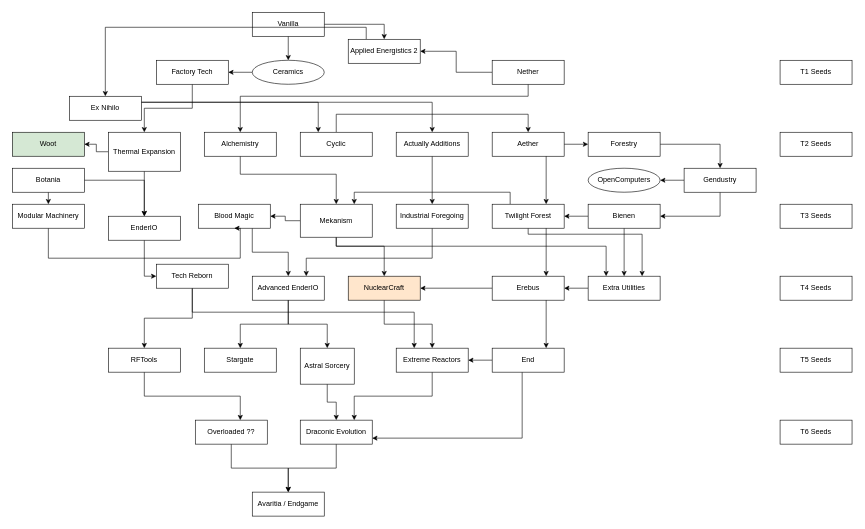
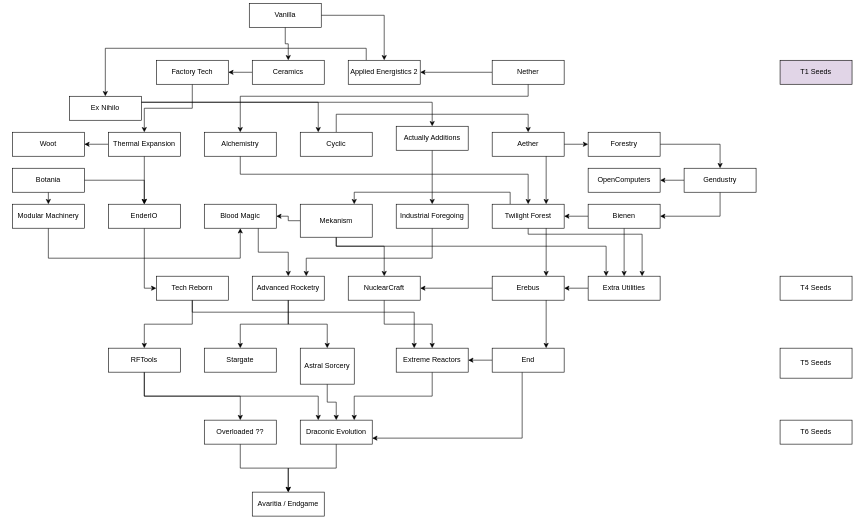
- <mxCell id="4" value="Vanilla" style="rounded=0;whiteSpace=wrap;html=1;" parent="1" vertex="1"><mxGeometry x="420" y="20" width="120" height="40" as="geometry" /></mxCell>
+ <mxCell id="4" value="Vanilla" style="rounded=0;whiteSpace=wrap;html=1;" parent="1" vertex="1"><mxGeometry x="415" y="5" width="120" height="40" as="geometry" /></mxCell>
- <mxCell id="32" value="Applied Energistics 2" style="rounded=0;whiteSpace=wrap;html=1;" parent="1" vertex="1"><mxGeometry x="580" y="65" width="120" height="40" as="geometry" /></mxCell>
+ <mxCell id="32" value="Applied Energistics 2" style="rounded=0;whiteSpace=wrap;html=1;" parent="1" vertex="1"><mxGeometry x="580" y="100" width="120" height="40" as="geometry" /></mxCell>
- <mxCell id="56" value="Ceramics" style="ellipse;whiteSpace=wrap;html=1;" parent="1" vertex="1"><mxGeometry x="420" y="100" width="120" height="40" as="geometry" /></mxCell>
+ <mxCell id="56" value="Ceramics" style="rounded=0;whiteSpace=wrap;html=1;" parent="1" vertex="1"><mxGeometry x="420" y="100" width="120" height="40" as="geometry" /></mxCell>
- <mxCell id="88" value="T1 Seeds" style="rounded=0;whiteSpace=wrap;html=1;" parent="1" vertex="1"><mxGeometry x="1300" y="100" width="120" height="40" as="geometry" /></mxCell>
+ <mxCell id="88" value="T1 Seeds" style="rounded=0;whiteSpace=wrap;html=1;fillColor=#e1d5e7;" parent="1" vertex="1"><mxGeometry x="1300" y="100" width="120" height="40" as="geometry" /></mxCell>
- <mxCell id="77" value="Woot" style="rounded=0;whiteSpace=wrap;html=1;fillColor=#d5e8d4;" parent="1" vertex="1"><mxGeometry x="20" y="220" width="120" height="40" as="geometry" /></mxCell>
+ <mxCell id="77" value="Woot" style="rounded=0;whiteSpace=wrap;html=1;" parent="1" vertex="1"><mxGeometry x="20" y="220" width="120" height="40" as="geometry" /></mxCell>
- <mxCell id="27" value="Actually Additions" style="rounded=0;whiteSpace=wrap;html=1;" parent="1" vertex="1"><mxGeometry x="660" y="220" width="120" height="40" as="geometry" /></mxCell>
+ <mxCell id="27" value="Actually Additions" style="rounded=0;whiteSpace=wrap;html=1;" parent="1" vertex="1"><mxGeometry x="660" y="210" width="120" height="40" as="geometry" /></mxCell>
- <mxCell id="89" value="T2&amp;nbsp;Seeds" style="rounded=0;whiteSpace=wrap;html=1;" parent="1" vertex="1"><mxGeometry x="1300" y="220" width="120" height="40" as="geometry" /></mxCell>
- <mxCell id="23" value="Thermal Expansion" style="rounded=0;whiteSpace=wrap;html=1;" parent="1" vertex="1"><mxGeometry x="180" y="220" width="120" height="65" as="geometry" /></mxCell>
+ <mxCell id="23" value="Thermal Expansion" style="rounded=0;whiteSpace=wrap;html=1;" parent="1" vertex="1"><mxGeometry x="180" y="220" width="120" height="40" as="geometry" /></mxCell>
+ <mxCell id="78" value="" style="edgeStyle=orthogonalEdgeStyle;rounded=0;orthogonalLoop=1;jettySize=auto;html=1;" parent="1" source="80" target="37" edge="1"><mxGeometry relative="1" as="geometry"><Array as="points"><mxPoint x="400" y="290" /><mxPoint x="880" y="290" /></Array></mxGeometry></mxCell>
- <mxCell id="30" value="OpenComputers" style="ellipse;whiteSpace=wrap;html=1;" parent="1" vertex="1"><mxGeometry x="980" y="280" width="120" height="40" as="geometry" /></mxCell>
+ <mxCell id="30" value="OpenComputers" style="rounded=0;whiteSpace=wrap;html=1;" parent="1" vertex="1"><mxGeometry x="980" y="280" width="120" height="40" as="geometry" /></mxCell>
- <mxCell id="79" value="" style="edgeStyle=orthogonalEdgeStyle;rounded=0;orthogonalLoop=1;jettySize=auto;html=1;" parent="1" source="80" target="20" edge="1"><mxGeometry relative="1" as="geometry"><Array as="points"><mxPoint x="400" y="290" /><mxPoint x="560" y="290" /></Array></mxGeometry></mxCell>
- <mxCell id="10" value="Blood Magic" style="rounded=0;whiteSpace=wrap;html=1;" parent="1" vertex="1"><mxGeometry x="330" y="340" width="120" height="40" as="geometry" /></mxCell>
+ <mxCell id="10" value="Blood Magic" style="rounded=0;whiteSpace=wrap;html=1;" parent="1" vertex="1"><mxGeometry x="340" y="340" width="120" height="40" as="geometry" /></mxCell>
- <mxCell id="90" value="T3 Seeds" style="rounded=0;whiteSpace=wrap;html=1;" parent="1" vertex="1"><mxGeometry x="1300" y="340" width="120" height="40" as="geometry" /></mxCell>
- <mxCell id="16" value="EnderIO" style="rounded=0;whiteSpace=wrap;html=1;" parent="1" vertex="1"><mxGeometry x="180" y="360" width="120" height="40" as="geometry" /></mxCell>
+ <mxCell id="16" value="EnderIO" style="rounded=0;whiteSpace=wrap;html=1;" parent="1" vertex="1"><mxGeometry x="180" y="340" width="120" height="40" as="geometry" /></mxCell>
- <mxCell id="47" value="Tech Reborn" style="rounded=0;whiteSpace=wrap;html=1;" parent="1" vertex="1"><mxGeometry x="260" y="440" width="120" height="40" as="geometry" /></mxCell>
+ <mxCell id="47" value="Tech Reborn" style="rounded=0;whiteSpace=wrap;html=1;" parent="1" vertex="1"><mxGeometry x="260" y="460" width="120" height="40" as="geometry" /></mxCell>
- <mxCell id="25" value="Advanced EnderIO" style="rounded=0;whiteSpace=wrap;html=1;" parent="1" vertex="1"><mxGeometry x="420" y="460" width="120" height="40" as="geometry" /></mxCell>
+ <mxCell id="25" value="Advanced Rocketry" style="rounded=0;whiteSpace=wrap;html=1;" parent="1" vertex="1"><mxGeometry x="420" y="460" width="120" height="40" as="geometry" /></mxCell>
- <mxCell id="68" value="NuclearCraft" style="rounded=0;whiteSpace=wrap;html=1;fillColor=#ffe6cc;" parent="1" vertex="1"><mxGeometry x="580" y="460" width="120" height="40" as="geometry" /></mxCell>
+ <mxCell id="68" value="NuclearCraft" style="rounded=0;whiteSpace=wrap;html=1;" parent="1" vertex="1"><mxGeometry x="580" y="460" width="120" height="40" as="geometry" /></mxCell>
- <mxCell id="92" value="T5 Seeds" style="rounded=0;whiteSpace=wrap;html=1;" parent="1" vertex="1"><mxGeometry x="1300" y="580" width="120" height="40" as="geometry" /></mxCell>
+ <mxCell id="92" value="T5 Seeds" style="rounded=0;whiteSpace=wrap;html=1;" parent="1" vertex="1"><mxGeometry x="1300" y="580" width="120" height="50" as="geometry" /></mxCell>
+ <mxCell id="70" style="edgeStyle=orthogonalEdgeStyle;rounded=0;orthogonalLoop=1;jettySize=auto;html=1;exitX=0.5;exitY=1;exitDx=0;exitDy=0;entryX=0.25;entryY=0;entryDx=0;entryDy=0;" parent="1" source="71" target="34" edge="1"><mxGeometry relative="1" as="geometry" /></mxCell>
- <mxCell id="75" value="Overloaded ??" style="rounded=0;whiteSpace=wrap;html=1;" parent="1" vertex="1"><mxGeometry x="325" y="700" width="120" height="40" as="geometry" /></mxCell>
+ <mxCell id="75" value="Overloaded ??" style="rounded=0;whiteSpace=wrap;html=1;" parent="1" vertex="1"><mxGeometry x="340" y="700" width="120" height="40" as="geometry" /></mxCell>
